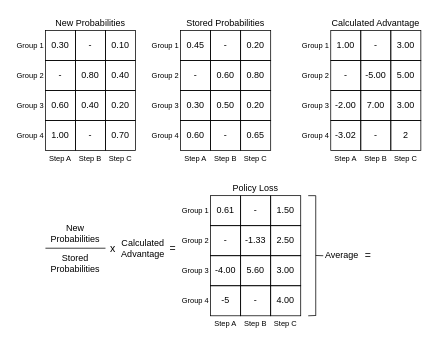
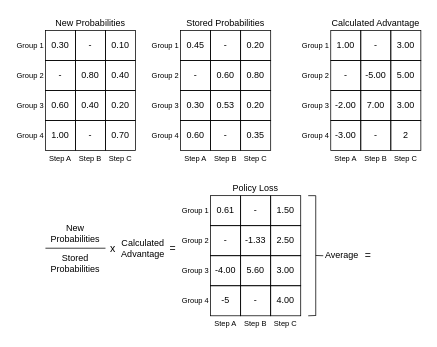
- <mxCell id="93" value="0.50" style="rounded=0;whiteSpace=wrap;html=1;fillColor=none;" vertex="1" parent="1"><mxGeometry x="280" y="120" width="40" height="40" as="geometry" /></mxCell>
+ <mxCell id="93" value="0.53" style="rounded=0;whiteSpace=wrap;html=1;fillColor=none;" vertex="1" parent="1"><mxGeometry x="280" y="120" width="40" height="40" as="geometry" /></mxCell>
- <mxCell id="97" value="0.65" style="rounded=0;whiteSpace=wrap;html=1;fillColor=none;" vertex="1" parent="1"><mxGeometry x="320" y="160" width="40" height="40" as="geometry" /></mxCell>
+ <mxCell id="97" value="0.35" style="rounded=0;whiteSpace=wrap;html=1;fillColor=none;" vertex="1" parent="1"><mxGeometry x="320" y="160" width="40" height="40" as="geometry" /></mxCell>
- <mxCell id="40" value="-3.02" style="rounded=0;whiteSpace=wrap;html=1;fillColor=none;" vertex="1" parent="1"><mxGeometry x="440" y="160" width="40" height="40" as="geometry" /></mxCell>
+ <mxCell id="40" value="-3.00" style="rounded=0;whiteSpace=wrap;html=1;fillColor=none;" vertex="1" parent="1"><mxGeometry x="440" y="160" width="40" height="40" as="geometry" /></mxCell>
